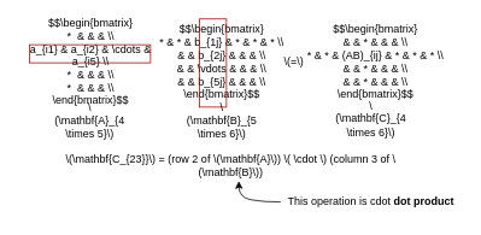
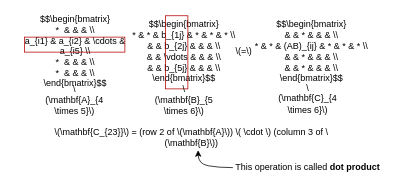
- <mxCell id="12" value="This operation is cdot &lt;b&gt;dot product&lt;/b&gt;" style="text;html=1;strokeColor=none;fillColor=none;align=center;verticalAlign=middle;whiteSpace=wrap;rounded=0;" vertex="1" parent="1"><mxGeometry x="310" y="208" width="200" height="30" as="geometry" /></mxCell>
+ <mxCell id="12" value="This operation is called &lt;b&gt;dot product&lt;/b&gt;" style="text;html=1;strokeColor=none;fillColor=none;align=center;verticalAlign=middle;whiteSpace=wrap;rounded=0;" vertex="1" parent="1"><mxGeometry x="310" y="208" width="200" height="30" as="geometry" /></mxCell>
